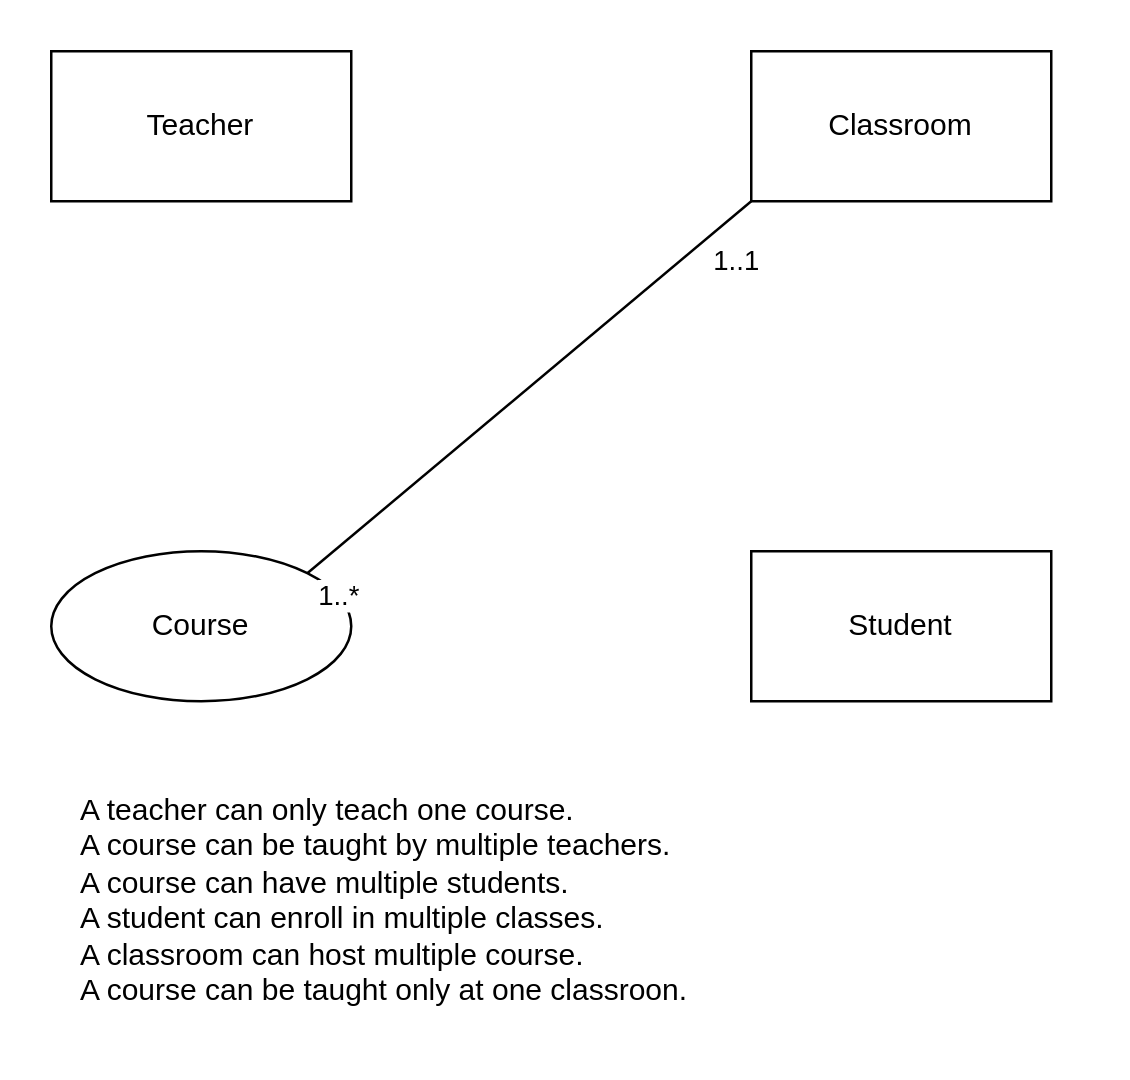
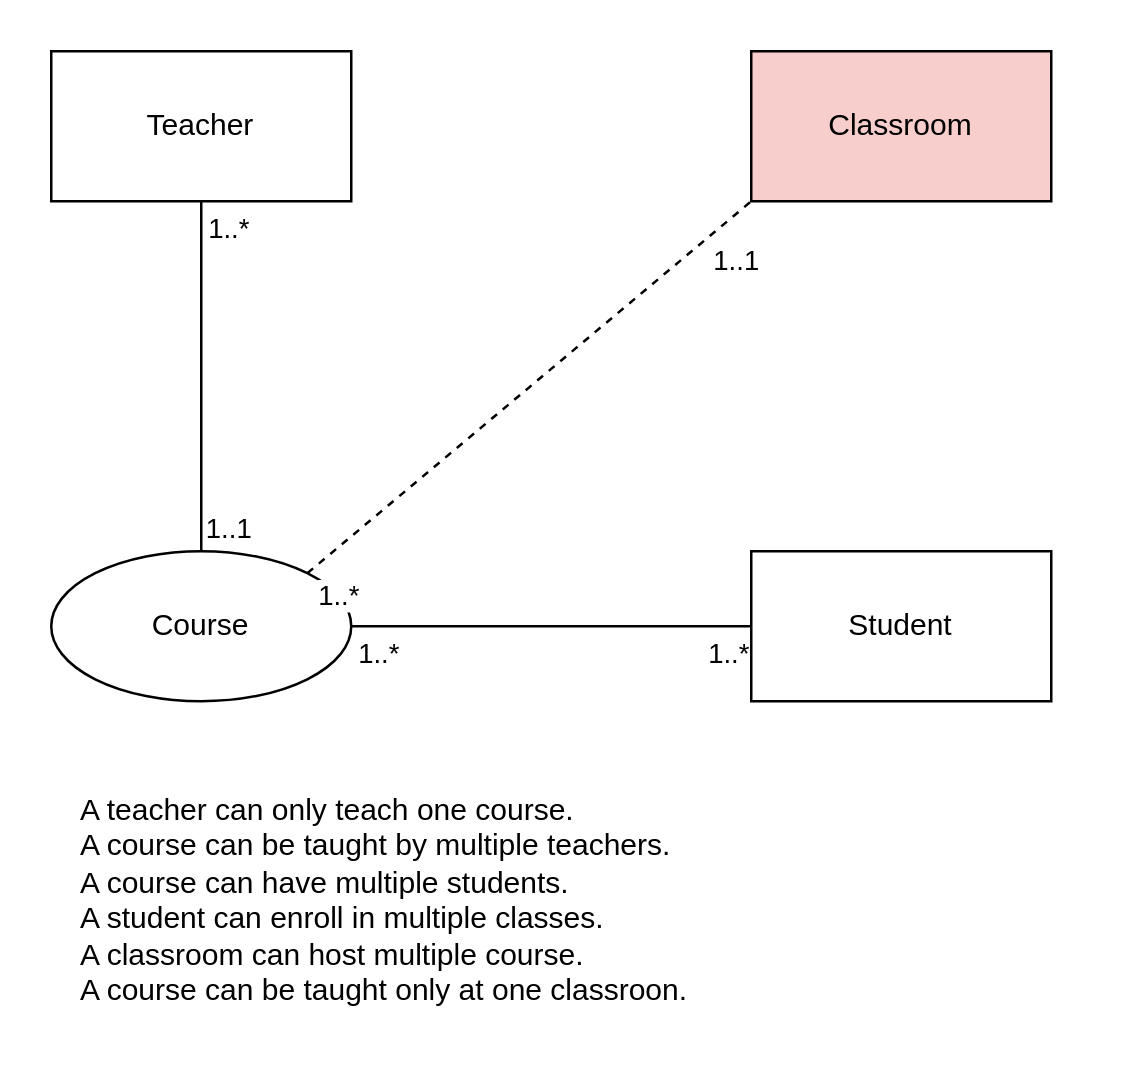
- <mxCell id="5" value="Classroom" style="rounded=0;whiteSpace=wrap;html=1;" vertex="1" parent="1"><mxGeometry x="300" y="20" width="120" height="60" as="geometry" /></mxCell>
+ <mxCell id="5" value="Classroom" style="rounded=0;whiteSpace=wrap;html=1;fillColor=#f8cecc;" vertex="1" parent="1"><mxGeometry x="300" y="20" width="120" height="60" as="geometry" /></mxCell>
+ <mxCell id="6" value="" style="endArrow=none;html=1;rounded=0;exitX=0.5;exitY=1;exitDx=0;exitDy=0;entryX=0.5;entryY=0;entryDx=0;entryDy=0;" edge="1" parent="1" source="3" target="4"><mxGeometry width="50" height="50" relative="1" as="geometry"><mxPoint x="280" y="170" as="sourcePoint" /><mxPoint x="330" y="120" as="targetPoint" /></mxGeometry></mxCell>
+ <mxCell id="7" value="1..*" style="edgeLabel;html=1;align=center;verticalAlign=middle;resizable=0;points=[];" vertex="1" connectable="0" parent="6"><mxGeometry x="-0.77" y="-1" relative="1" as="geometry"><mxPoint x="11" y="-6" as="offset" /></mxGeometry></mxCell>
+ <mxCell id="8" value="1..1" style="edgeLabel;html=1;align=center;verticalAlign=middle;resizable=0;points=[];" vertex="1" connectable="0" parent="6"><mxGeometry x="0.5" relative="1" as="geometry"><mxPoint x="10" y="25" as="offset" /></mxGeometry></mxCell>
- <mxCell id="12" value="" style="endArrow=none;html=1;rounded=0;exitX=1;exitY=0;exitDx=0;exitDy=0;entryX=0;entryY=1;entryDx=0;entryDy=0;" edge="1" parent="1" source="4" target="5"><mxGeometry width="50" height="50" relative="1" as="geometry"><mxPoint x="280" y="170" as="sourcePoint" /><mxPoint x="330" y="120" as="targetPoint" /></mxGeometry></mxCell>
+ <mxCell id="12" value="" style="endArrow=none;html=1;rounded=0;exitX=1;exitY=0;exitDx=0;exitDy=0;entryX=0;entryY=1;entryDx=0;entryDy=0;dashed=1;" edge="1" parent="1" source="4" target="5"><mxGeometry width="50" height="50" relative="1" as="geometry"><mxPoint x="280" y="170" as="sourcePoint" /><mxPoint x="330" y="120" as="targetPoint" /></mxGeometry></mxCell>
+ <mxCell id="9" value="" style="endArrow=none;html=1;rounded=0;exitX=1;exitY=0.5;exitDx=0;exitDy=0;entryX=0;entryY=0.5;entryDx=0;entryDy=0;" edge="1" parent="1" source="4" target="2"><mxGeometry width="50" height="50" relative="1" as="geometry"><mxPoint x="280" y="170" as="sourcePoint" /><mxPoint x="330" y="120" as="targetPoint" /></mxGeometry></mxCell>
+ <mxCell id="10" value="1..*" style="edgeLabel;html=1;align=center;verticalAlign=middle;resizable=0;points=[];" vertex="1" connectable="0" parent="9"><mxGeometry x="-0.487" y="-5" relative="1" as="geometry"><mxPoint x="-31" y="5" as="offset" /></mxGeometry></mxCell>
+ <mxCell id="11" value="1..*" style="edgeLabel;html=1;align=center;verticalAlign=middle;resizable=0;points=[];" vertex="1" connectable="0" parent="9"><mxGeometry x="-0.2" y="-4" relative="1" as="geometry"><mxPoint x="86" y="6" as="offset" /></mxGeometry></mxCell>
